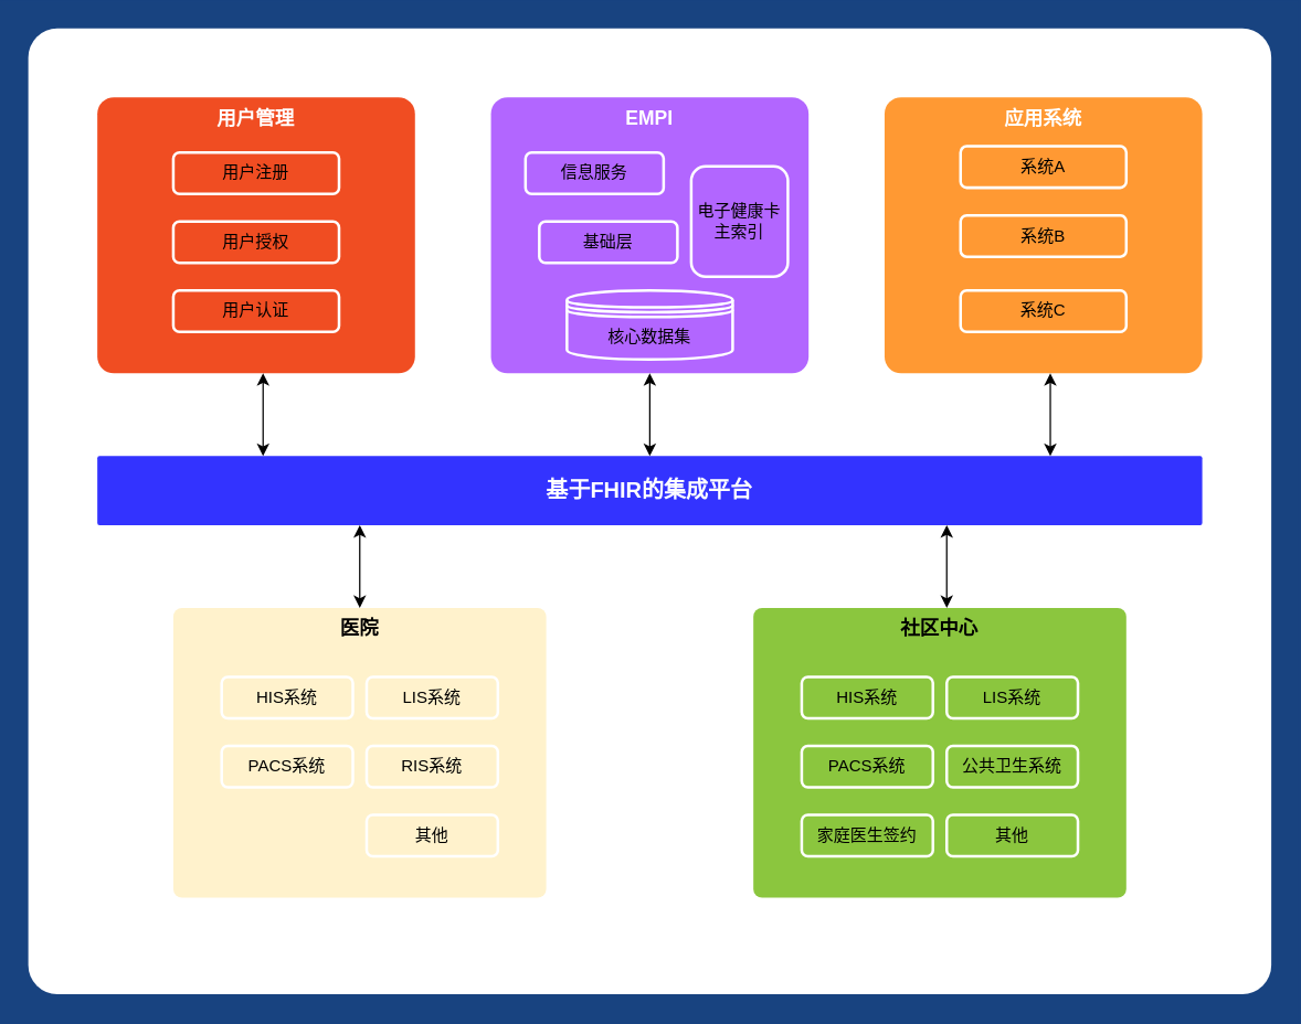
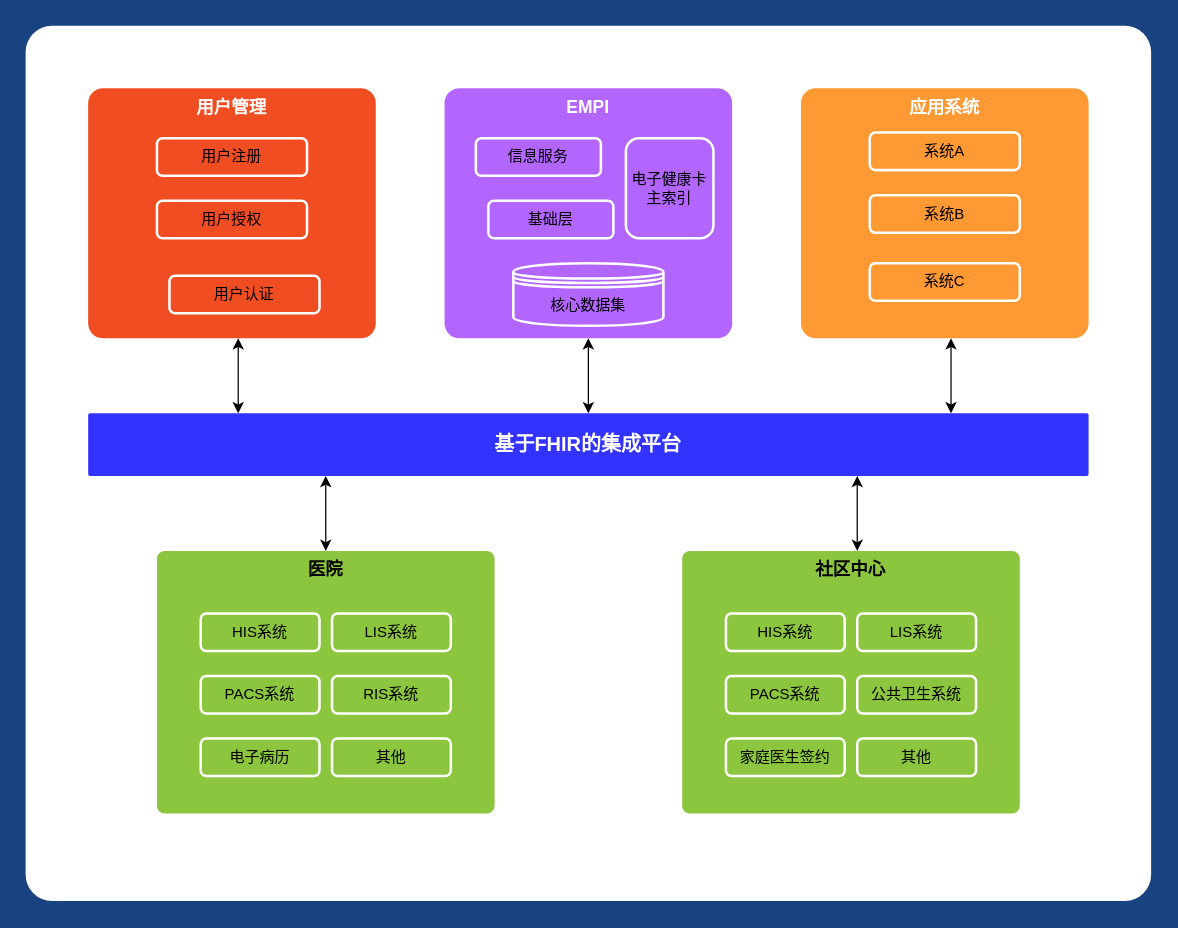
- <mxCell id="28" value="电子健康卡主索引" style="rounded=1;whiteSpace=wrap;html=1;shadow=0;strokeWidth=2;fillColor=none;fontSize=12;fontColor=#000000;align=center;strokeColor=#FFFFFF;" vertex="1" parent="1"><mxGeometry x="500" y="120" width="70" height="80" as="geometry" /></mxCell>
+ <mxCell id="28" value="电子健康卡主索引" style="rounded=1;whiteSpace=wrap;html=1;shadow=0;strokeWidth=2;fillColor=none;fontSize=12;fontColor=#000000;align=center;strokeColor=#FFFFFF;" vertex="1" parent="1"><mxGeometry x="500" y="110" width="70" height="80" as="geometry" /></mxCell>
- <mxCell id="8" value="用户认证" style="rounded=1;whiteSpace=wrap;html=1;shadow=0;strokeWidth=2;fillColor=none;fontSize=12;fontColor=#000000;align=center;strokeColor=#FFFFFF;" vertex="1" parent="1"><mxGeometry x="125" y="210" width="120" height="30" as="geometry" /></mxCell>
+ <mxCell id="8" value="用户认证" style="rounded=1;whiteSpace=wrap;html=1;shadow=0;strokeWidth=2;fillColor=none;fontSize=12;fontColor=#000000;align=center;strokeColor=#FFFFFF;" vertex="1" parent="1"><mxGeometry x="135" y="220" width="120" height="30" as="geometry" /></mxCell>
- <mxCell id="4" value="医院" style="rounded=1;whiteSpace=wrap;html=1;shadow=0;strokeWidth=2;fillColor=#fff2cc;fontSize=14;fontColor=#000000;align=center;strokeColor=none;arcSize=3;verticalAlign=top;fontStyle=1;" parent="1" vertex="1"><mxGeometry x="125" y="440" width="270" height="210" as="geometry" /></mxCell>
+ <mxCell id="4" value="医院" style="rounded=1;whiteSpace=wrap;html=1;shadow=0;strokeWidth=2;fillColor=#8BC63E;fontSize=14;fontColor=#000000;align=center;strokeColor=none;arcSize=3;verticalAlign=top;fontStyle=1" parent="1" vertex="1"><mxGeometry x="125" y="440" width="270" height="210" as="geometry" /></mxCell>
+ <mxCell id="31" value="电子病历" style="rounded=1;whiteSpace=wrap;html=1;shadow=0;strokeWidth=2;fillColor=none;fontSize=12;fontColor=#000000;align=center;strokeColor=#FFFFFF;" vertex="1" parent="1"><mxGeometry x="160" y="590" width="95" height="30" as="geometry" /></mxCell>
